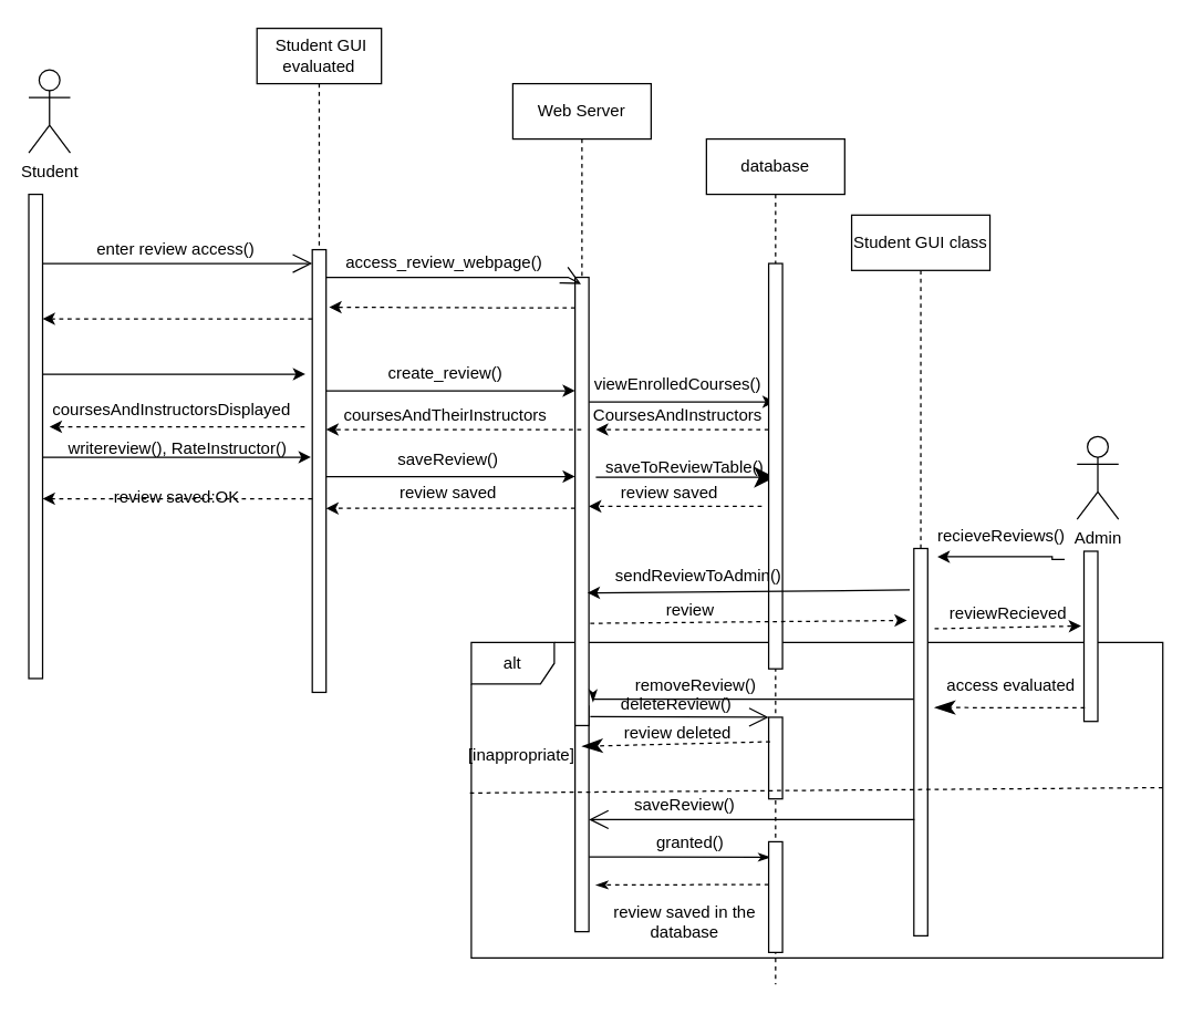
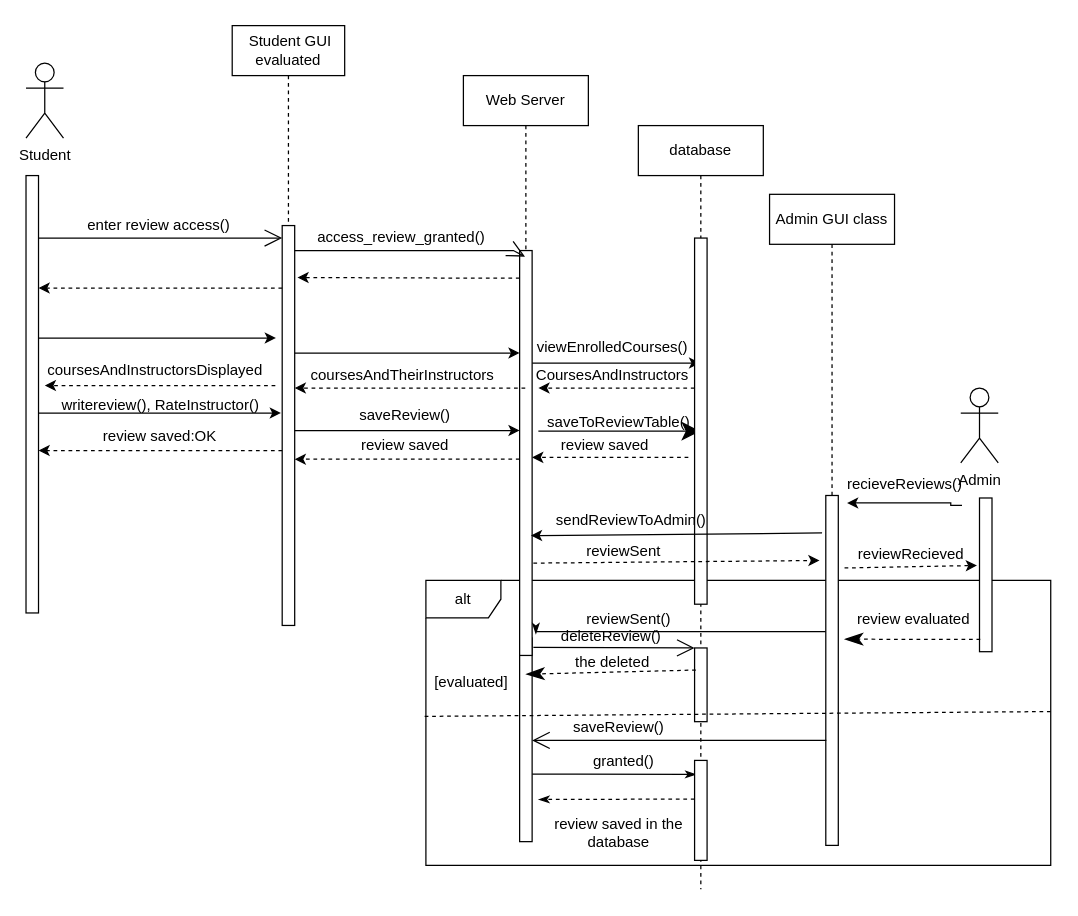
- <mxCell id="37" value="Student GUI class" style="shape=umlLifeline;perimeter=lifelinePerimeter;whiteSpace=wrap;html=1;container=1;collapsible=0;recursiveResize=0;outlineConnect=0;" parent="1" vertex="1"><mxGeometry x="615" y="155" width="100" height="264" as="geometry" /></mxCell>
+ <mxCell id="37" value="Admin GUI class" style="shape=umlLifeline;perimeter=lifelinePerimeter;whiteSpace=wrap;html=1;container=1;collapsible=0;recursiveResize=0;outlineConnect=0;" parent="1" vertex="1"><mxGeometry x="615" y="155" width="100" height="264" as="geometry" /></mxCell>
- <mxCell id="24" value="access_review_webpage()" style="text;html=1;align=center;verticalAlign=middle;resizable=0;points=[];autosize=1;strokeColor=none;fillColor=none;" parent="1" vertex="1"><mxGeometry x="244" y="181" width="152" height="18" as="geometry" /></mxCell>
+ <mxCell id="24" value="access_review_granted()" style="text;html=1;align=center;verticalAlign=middle;resizable=0;points=[];autosize=1;strokeColor=none;fillColor=none;" parent="1" vertex="1"><mxGeometry x="244" y="181" width="152" height="18" as="geometry" /></mxCell>
- <mxCell id="36" value="create_review()" style="text;html=1;align=center;verticalAlign=middle;resizable=0;points=[];autosize=1;strokeColor=none;fillColor=none;" parent="1" vertex="1"><mxGeometry x="274" y="261" width="93" height="18" as="geometry" /></mxCell>
- <mxCell id="25" value="Admin" style="shape=umlActor;verticalLabelPosition=bottom;verticalAlign=top;html=1;" parent="1" vertex="1"><mxGeometry x="778" y="315" width="30" height="60" as="geometry" /></mxCell>
+ <mxCell id="25" value="Admin" style="shape=umlActor;verticalLabelPosition=bottom;verticalAlign=top;html=1;" parent="1" vertex="1"><mxGeometry x="768" y="310" width="30" height="60" as="geometry" /></mxCell>
- <mxCell id="28" value="review saved:OK" style="text;whiteSpace=wrap;html=1;" parent="1" vertex="1"><mxGeometry x="80" y="345" width="110" height="30" as="geometry" /></mxCell>
+ <mxCell id="28" value="review saved:OK" style="text;whiteSpace=wrap;html=1;" parent="1" vertex="1"><mxGeometry x="80" y="335" width="110" height="30" as="geometry" /></mxCell>
- <mxCell id="54" value="review" style="text;html=1;align=center;verticalAlign=middle;resizable=0;points=[];autosize=1;strokeColor=none;fillColor=none;" parent="1" vertex="1"><mxGeometry x="463" y="432" width="69" height="18" as="geometry" /></mxCell>
+ <mxCell id="54" value="reviewSent" style="text;html=1;align=center;verticalAlign=middle;resizable=0;points=[];autosize=1;strokeColor=none;fillColor=none;" parent="1" vertex="1"><mxGeometry x="463" y="432" width="69" height="18" as="geometry" /></mxCell>
- <mxCell id="60" value="removeReview()" style="text;html=1;align=center;verticalAlign=middle;resizable=0;points=[];autosize=1;strokeColor=none;fillColor=none;" vertex="1" parent="1"><mxGeometry x="453" y="485.5" width="97" height="18" as="geometry" /></mxCell>
+ <mxCell id="60" value="reviewSent()" style="text;html=1;align=center;verticalAlign=middle;resizable=0;points=[];autosize=1;strokeColor=none;fillColor=none;" vertex="1" parent="1"><mxGeometry x="453" y="485.5" width="97" height="18" as="geometry" /></mxCell>
- <mxCell id="59" value="access evaluated" style="text;html=1;align=center;verticalAlign=middle;resizable=0;points=[];autosize=1;strokeColor=none;fillColor=none;" vertex="1" parent="1"><mxGeometry x="680" y="485.5" width="100" height="18" as="geometry" /></mxCell>
+ <mxCell id="59" value="review evaluated" style="text;html=1;align=center;verticalAlign=middle;resizable=0;points=[];autosize=1;strokeColor=none;fillColor=none;" vertex="1" parent="1"><mxGeometry x="680" y="485.5" width="100" height="18" as="geometry" /></mxCell>
- <mxCell id="64" value="review deleted" style="text;html=1;align=center;verticalAlign=middle;resizable=0;points=[];autosize=1;strokeColor=none;fillColor=none;" vertex="1" parent="1"><mxGeometry x="445" y="521" width="88" height="18" as="geometry" /></mxCell>
+ <mxCell id="64" value="the deleted" style="text;html=1;align=center;verticalAlign=middle;resizable=0;points=[];autosize=1;strokeColor=none;fillColor=none;" vertex="1" parent="1"><mxGeometry x="445" y="521" width="88" height="18" as="geometry" /></mxCell>
- <mxCell id="57" value="[inappropriate]" style="text;html=1;align=center;verticalAlign=middle;resizable=0;points=[];autosize=1;strokeColor=none;fillColor=none;" vertex="1" parent="1"><mxGeometry x="332" y="537" width="87" height="18" as="geometry" /></mxCell>
+ <mxCell id="57" value="[evaluated]" style="text;html=1;align=center;verticalAlign=middle;resizable=0;points=[];autosize=1;strokeColor=none;fillColor=none;" vertex="1" parent="1"><mxGeometry x="332" y="537" width="87" height="18" as="geometry" /></mxCell>
